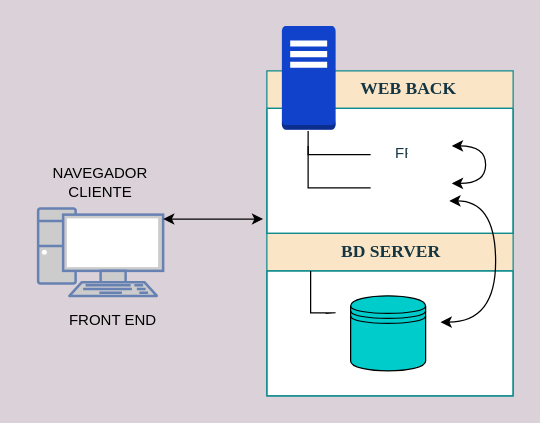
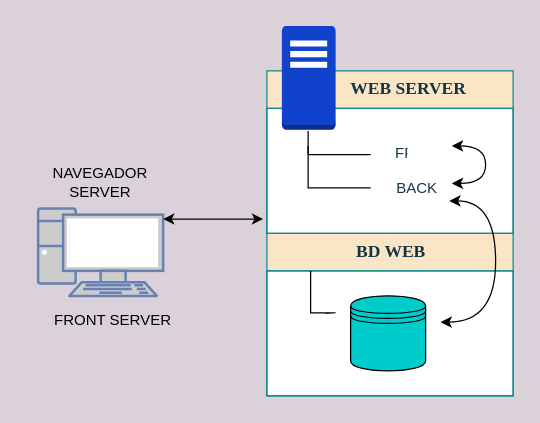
- <mxCell id="11" value="&lt;b&gt;&lt;span style=&quot;white-space: pre;&quot;&gt;&#09;&lt;/span&gt;WEB BACK&lt;/b&gt;" style="swimlane;html=1;fontStyle=0;childLayout=stackLayout;horizontal=1;startSize=30;fillColor=#FAE5C7;horizontalStack=0;resizeParent=1;resizeLast=0;collapsible=1;marginBottom=0;swimlaneFillColor=#ffffff;align=center;rounded=0;shadow=0;comic=0;labelBackgroundColor=none;strokeWidth=1;fontFamily=Verdana;fontSize=14;strokeColor=#0F8B8D;fontColor=#143642;expand=0;movable=1;resizable=1;rotatable=1;deletable=1;editable=1;connectable=1;container=1;" parent="1" vertex="1"><mxGeometry x="213" y="56" width="197" height="130" as="geometry" /></mxCell>
+ <mxCell id="11" value="&lt;b&gt;&lt;span style=&quot;white-space: pre;&quot;&gt;&#09;&lt;/span&gt;WEB SERVER&lt;/b&gt;" style="swimlane;html=1;fontStyle=0;childLayout=stackLayout;horizontal=1;startSize=30;fillColor=#FAE5C7;horizontalStack=0;resizeParent=1;resizeLast=0;collapsible=1;marginBottom=0;swimlaneFillColor=#ffffff;align=center;rounded=0;shadow=0;comic=0;labelBackgroundColor=none;strokeWidth=1;fontFamily=Verdana;fontSize=14;strokeColor=#0F8B8D;fontColor=#143642;expand=0;movable=1;resizable=1;rotatable=1;deletable=1;editable=1;connectable=1;container=1;" parent="1" vertex="1"><mxGeometry x="213" y="56" width="197" height="130" as="geometry" /></mxCell>
- <mxCell id="3" value="NAVEGADOR CLIENTE" style="rounded=0;whiteSpace=wrap;html=1;strokeColor=none;fillColor=none;" parent="1" vertex="1"><mxGeometry x="20" y="114.52" width="120" height="60" as="geometry" /></mxCell>
+ <mxCell id="3" value="NAVEGADOR SERVER" style="rounded=0;whiteSpace=wrap;html=1;strokeColor=none;fillColor=none;" parent="1" vertex="1"><mxGeometry x="20" y="114.52" width="120" height="60" as="geometry" /></mxCell>
+ <mxCell id="14" value="BACK" style="shape=partialRectangle;top=0;left=0;right=0;bottom=0;html=1;align=left;verticalAlign=top;fillColor=none;spacingLeft=34;spacingRight=4;whiteSpace=wrap;overflow=hidden;rotatable=0;points=[[0,0.5],[1,0.5]];portConstraint=eastwest;dropTarget=0;strokeColor=#0F8B8D;fontColor=#143642;" parent="12" vertex="1"><mxGeometry x="68" y="50" width="92" height="30" as="geometry" /></mxCell>
- <mxCell id="6" value="&lt;b&gt;BD SERVER&lt;/b&gt;" style="swimlane;html=1;fontStyle=0;childLayout=stackLayout;horizontal=1;startSize=30;fillColor=#FAE5C7;horizontalStack=0;resizeParent=1;resizeLast=0;collapsible=1;marginBottom=0;swimlaneFillColor=#ffffff;align=center;rounded=0;shadow=0;comic=0;labelBackgroundColor=none;strokeWidth=1;fontFamily=Verdana;fontSize=14;strokeColor=#0F8B8D;fontColor=#143642;expand=0;movable=1;resizable=1;rotatable=1;deletable=1;editable=1;connectable=1;container=1;" parent="1" vertex="1"><mxGeometry x="213" y="186" width="197" height="130" as="geometry" /></mxCell>
+ <mxCell id="6" value="&lt;b&gt;BD WEB&lt;/b&gt;" style="swimlane;html=1;fontStyle=0;childLayout=stackLayout;horizontal=1;startSize=30;fillColor=#FAE5C7;horizontalStack=0;resizeParent=1;resizeLast=0;collapsible=1;marginBottom=0;swimlaneFillColor=#ffffff;align=center;rounded=0;shadow=0;comic=0;labelBackgroundColor=none;strokeWidth=1;fontFamily=Verdana;fontSize=14;strokeColor=#0F8B8D;fontColor=#143642;expand=0;movable=1;resizable=1;rotatable=1;deletable=1;editable=1;connectable=1;container=1;" parent="1" vertex="1"><mxGeometry x="213" y="186" width="197" height="130" as="geometry" /></mxCell>
- <mxCell id="4" value="FRONT END" style="rounded=1;whiteSpace=wrap;html=1;strokeColor=none;fillColor=none;" parent="1" vertex="1"><mxGeometry x="30" y="226" width="120" height="60" as="geometry" /></mxCell>
+ <mxCell id="4" value="FRONT SERVER" style="rounded=1;whiteSpace=wrap;html=1;strokeColor=none;fillColor=none;" parent="1" vertex="1"><mxGeometry x="30" y="226" width="120" height="60" as="geometry" /></mxCell>
